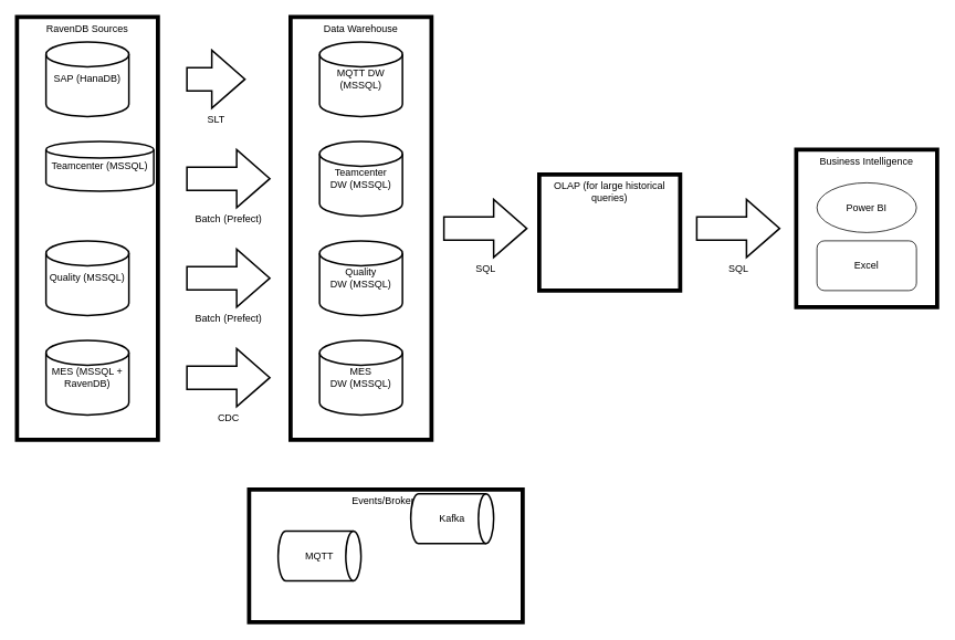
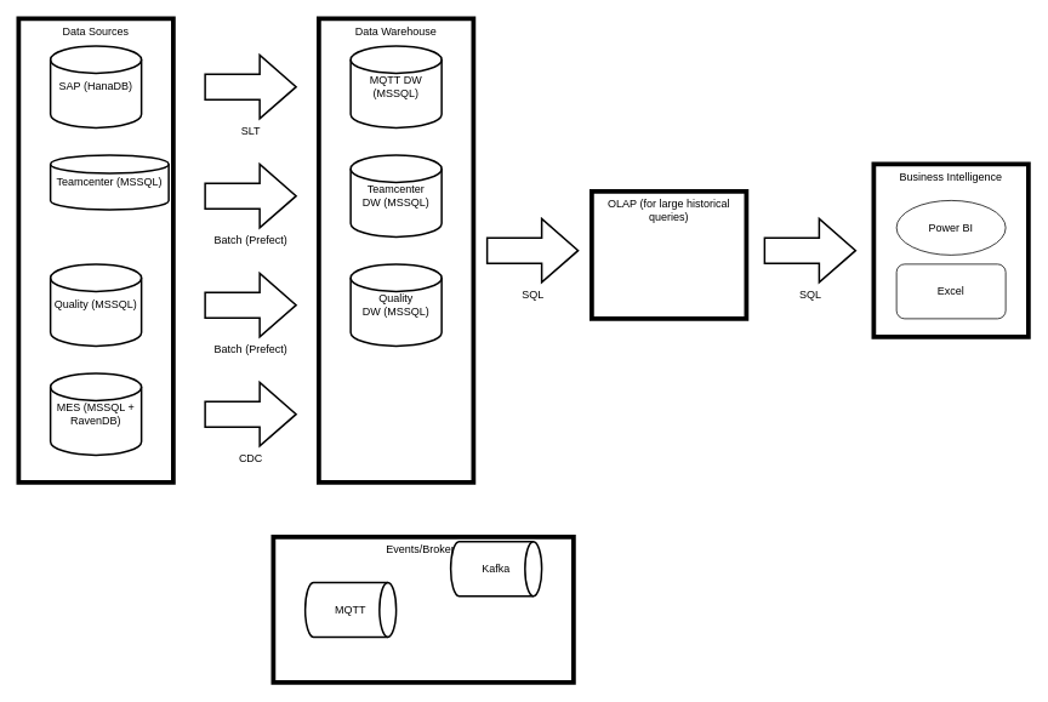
- <mxCell id="4" value="RavenDB Sources" style="rounded=0;whiteSpace=wrap;html=1;fillColor=none;strokeWidth=5;align=center;verticalAlign=top;" parent="1" vertex="1"><mxGeometry x="20" y="20" width="170" height="510" as="geometry" /></mxCell>
+ <mxCell id="4" value="Data Sources" style="rounded=0;whiteSpace=wrap;html=1;fillColor=none;strokeWidth=5;align=center;verticalAlign=top;" parent="1" vertex="1"><mxGeometry x="20" y="20" width="170" height="510" as="geometry" /></mxCell>
- <mxCell id="13" value="SLT" style="verticalLabelPosition=bottom;verticalAlign=top;html=1;strokeWidth=2;shape=mxgraph.arrows2.arrow;dy=0.6;dx=40;notch=0;" parent="1" vertex="1"><mxGeometry x="225" y="60" width="70" height="70" as="geometry" /></mxCell>
+ <mxCell id="13" value="SLT" style="verticalLabelPosition=bottom;verticalAlign=top;html=1;strokeWidth=2;shape=mxgraph.arrows2.arrow;dy=0.6;dx=40;notch=0;" parent="1" vertex="1"><mxGeometry x="225" y="60" width="100" height="70" as="geometry" /></mxCell>
- <mxCell id="14" value="MES&lt;br&gt;DW (MSSQL)" style="strokeWidth=2;html=1;shape=mxgraph.flowchart.database;whiteSpace=wrap;" parent="1" vertex="1"><mxGeometry x="385" y="410" width="100" height="90" as="geometry" /></mxCell>
